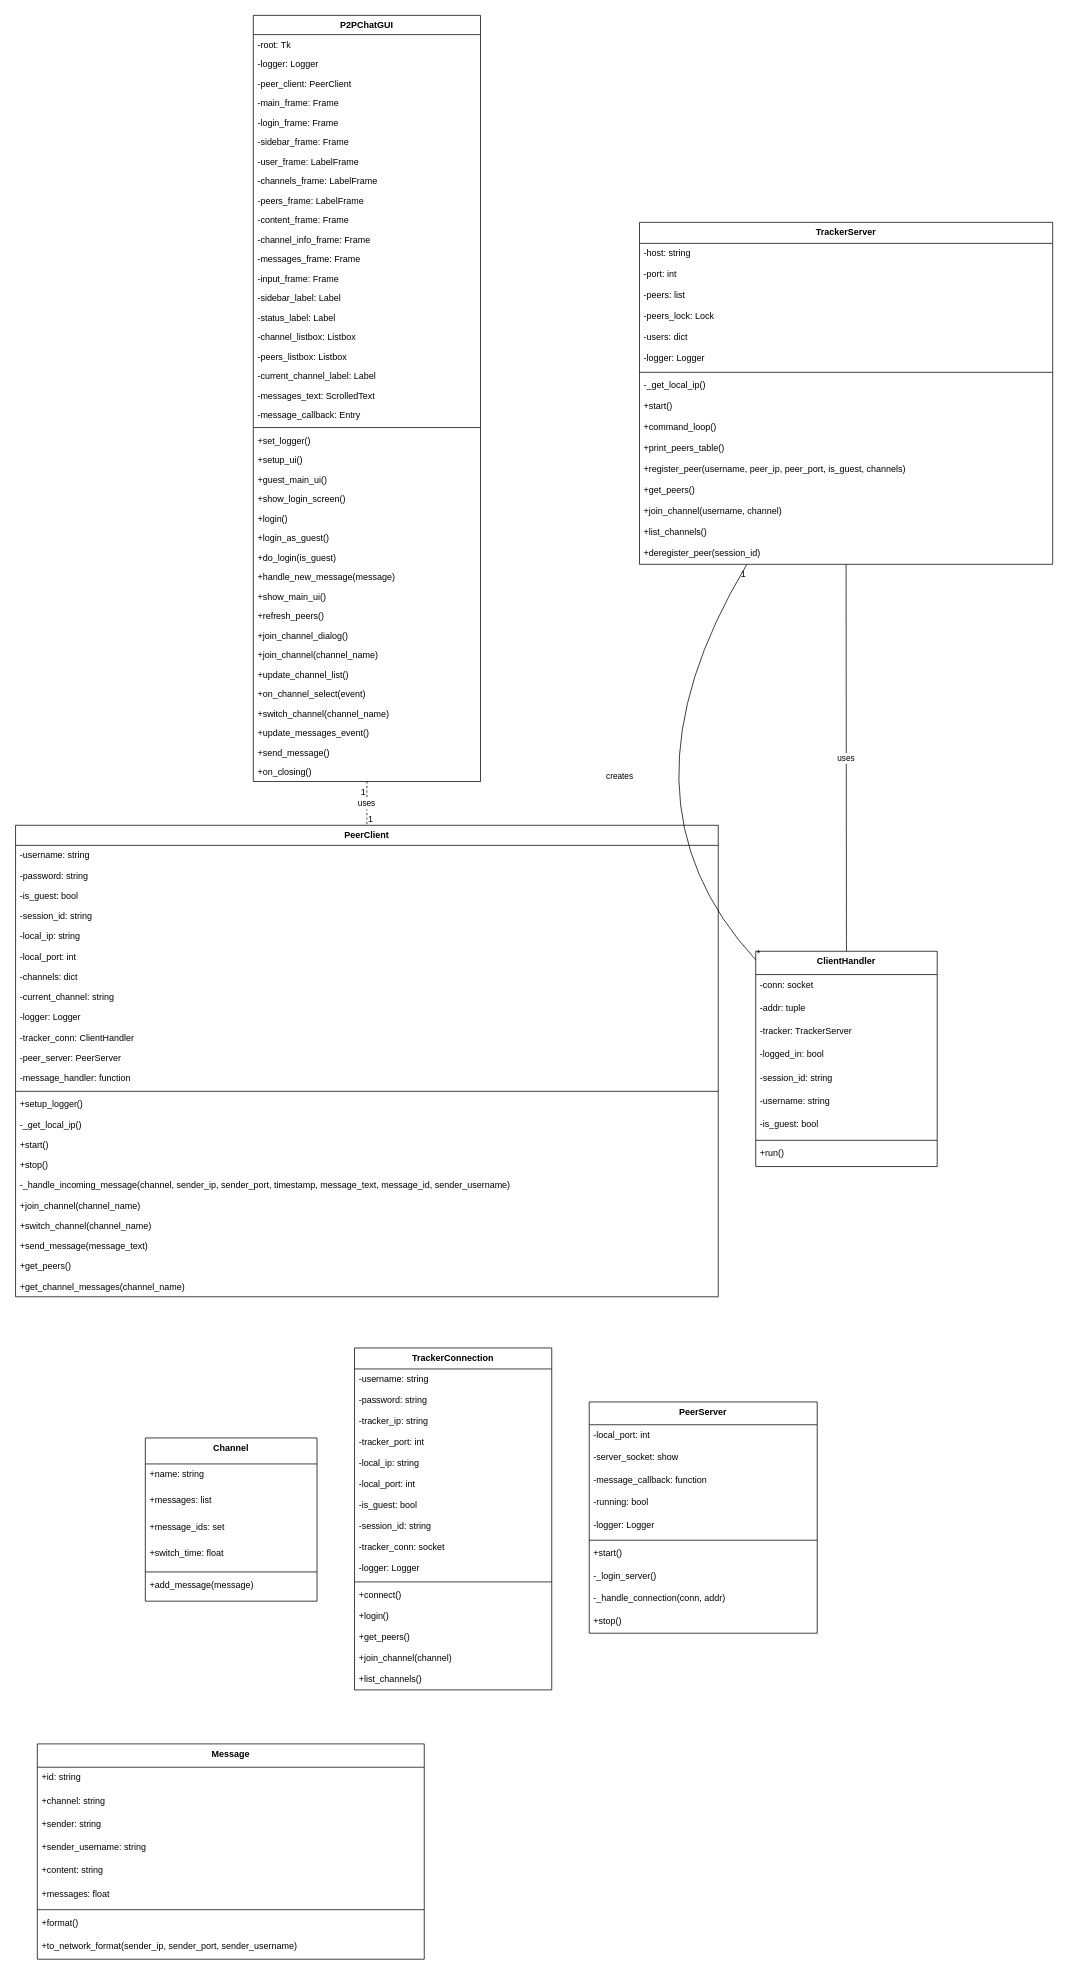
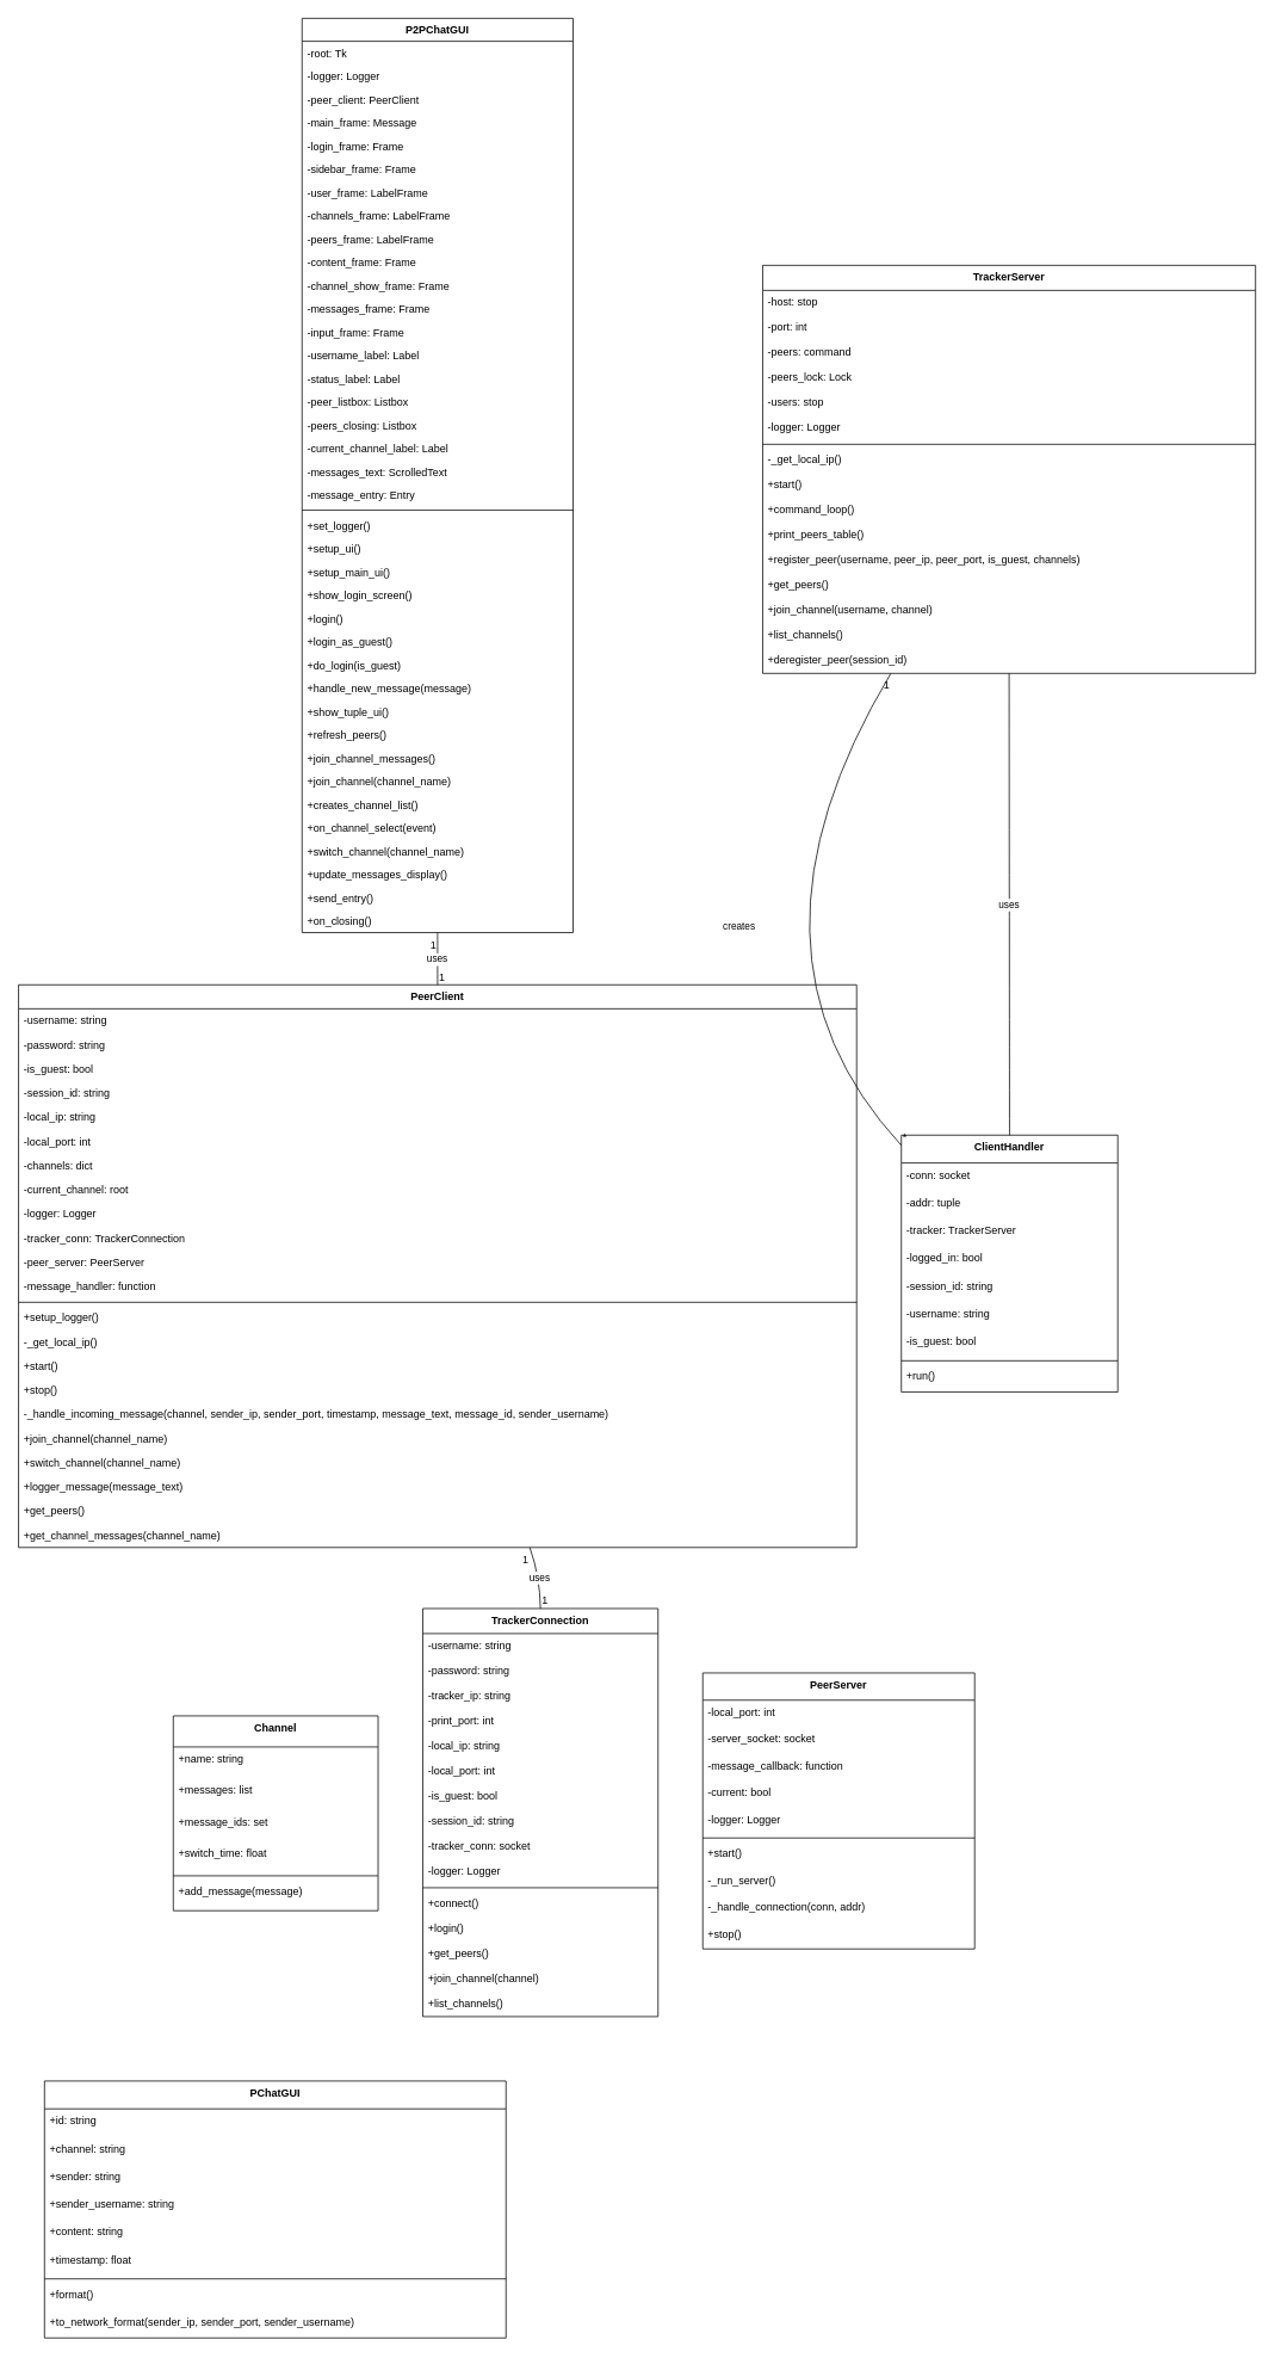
- <mxCell id="6" value="-main_frame: Frame" style="text;strokeColor=none;fillColor=none;align=left;verticalAlign=top;spacingLeft=4;spacingRight=4;overflow=hidden;rotatable=0;points=[[0,0.5],[1,0.5]];portConstraint=eastwest;" vertex="1" parent="2"><mxGeometry y="103.641" width="303" height="26" as="geometry" /></mxCell>
+ <mxCell id="6" value="-main_frame: Message" style="text;strokeColor=none;fillColor=none;align=left;verticalAlign=top;spacingLeft=4;spacingRight=4;overflow=hidden;rotatable=0;points=[[0,0.5],[1,0.5]];portConstraint=eastwest;" vertex="1" parent="2"><mxGeometry y="103.641" width="303" height="26" as="geometry" /></mxCell>
- <mxCell id="13" value="-channel_info_frame: Frame" style="text;strokeColor=none;fillColor=none;align=left;verticalAlign=top;spacingLeft=4;spacingRight=4;overflow=hidden;rotatable=0;points=[[0,0.5],[1,0.5]];portConstraint=eastwest;" vertex="1" parent="2"><mxGeometry y="285.641" width="303" height="26" as="geometry" /></mxCell>
+ <mxCell id="13" value="-channel_show_frame: Frame" style="text;strokeColor=none;fillColor=none;align=left;verticalAlign=top;spacingLeft=4;spacingRight=4;overflow=hidden;rotatable=0;points=[[0,0.5],[1,0.5]];portConstraint=eastwest;" vertex="1" parent="2"><mxGeometry y="285.641" width="303" height="26" as="geometry" /></mxCell>
- <mxCell id="112" value="-host: string" style="text;strokeColor=none;fillColor=none;align=left;verticalAlign=top;spacingLeft=4;spacingRight=4;overflow=hidden;rotatable=0;points=[[0,0.5],[1,0.5]];portConstraint=eastwest;" vertex="1" parent="111"><mxGeometry y="28" width="551" height="28" as="geometry" /></mxCell>
+ <mxCell id="112" value="-host: stop" style="text;strokeColor=none;fillColor=none;align=left;verticalAlign=top;spacingLeft=4;spacingRight=4;overflow=hidden;rotatable=0;points=[[0,0.5],[1,0.5]];portConstraint=eastwest;" vertex="1" parent="111"><mxGeometry y="28" width="551" height="28" as="geometry" /></mxCell>
- <mxCell id="114" value="-peers: list" style="text;strokeColor=none;fillColor=none;align=left;verticalAlign=top;spacingLeft=4;spacingRight=4;overflow=hidden;rotatable=0;points=[[0,0.5],[1,0.5]];portConstraint=eastwest;" vertex="1" parent="111"><mxGeometry y="84" width="551" height="28" as="geometry" /></mxCell>
+ <mxCell id="114" value="-peers: command" style="text;strokeColor=none;fillColor=none;align=left;verticalAlign=top;spacingLeft=4;spacingRight=4;overflow=hidden;rotatable=0;points=[[0,0.5],[1,0.5]];portConstraint=eastwest;" vertex="1" parent="111"><mxGeometry y="84" width="551" height="28" as="geometry" /></mxCell>
- <mxCell id="16" value="-sidebar_label: Label" style="text;strokeColor=none;fillColor=none;align=left;verticalAlign=top;spacingLeft=4;spacingRight=4;overflow=hidden;rotatable=0;points=[[0,0.5],[1,0.5]];portConstraint=eastwest;" vertex="1" parent="2"><mxGeometry y="363.641" width="303" height="26" as="geometry" /></mxCell>
+ <mxCell id="16" value="-username_label: Label" style="text;strokeColor=none;fillColor=none;align=left;verticalAlign=top;spacingLeft=4;spacingRight=4;overflow=hidden;rotatable=0;points=[[0,0.5],[1,0.5]];portConstraint=eastwest;" vertex="1" parent="2"><mxGeometry y="363.641" width="303" height="26" as="geometry" /></mxCell>
- <mxCell id="18" value="-channel_listbox: Listbox" style="text;strokeColor=none;fillColor=none;align=left;verticalAlign=top;spacingLeft=4;spacingRight=4;overflow=hidden;rotatable=0;points=[[0,0.5],[1,0.5]];portConstraint=eastwest;" vertex="1" parent="2"><mxGeometry y="415.641" width="303" height="26" as="geometry" /></mxCell>
+ <mxCell id="18" value="-peer_listbox: Listbox" style="text;strokeColor=none;fillColor=none;align=left;verticalAlign=top;spacingLeft=4;spacingRight=4;overflow=hidden;rotatable=0;points=[[0,0.5],[1,0.5]];portConstraint=eastwest;" vertex="1" parent="2"><mxGeometry y="415.641" width="303" height="26" as="geometry" /></mxCell>
- <mxCell id="116" value="-users: dict" style="text;strokeColor=none;fillColor=none;align=left;verticalAlign=top;spacingLeft=4;spacingRight=4;overflow=hidden;rotatable=0;points=[[0,0.5],[1,0.5]];portConstraint=eastwest;" vertex="1" parent="111"><mxGeometry y="140" width="551" height="28" as="geometry" /></mxCell>
+ <mxCell id="116" value="-users: stop" style="text;strokeColor=none;fillColor=none;align=left;verticalAlign=top;spacingLeft=4;spacingRight=4;overflow=hidden;rotatable=0;points=[[0,0.5],[1,0.5]];portConstraint=eastwest;" vertex="1" parent="111"><mxGeometry y="140" width="551" height="28" as="geometry" /></mxCell>
- <mxCell id="19" value="-peers_listbox: Listbox" style="text;strokeColor=none;fillColor=none;align=left;verticalAlign=top;spacingLeft=4;spacingRight=4;overflow=hidden;rotatable=0;points=[[0,0.5],[1,0.5]];portConstraint=eastwest;" vertex="1" parent="2"><mxGeometry y="441.641" width="303" height="26" as="geometry" /></mxCell>
+ <mxCell id="19" value="-peers_closing: Listbox" style="text;strokeColor=none;fillColor=none;align=left;verticalAlign=top;spacingLeft=4;spacingRight=4;overflow=hidden;rotatable=0;points=[[0,0.5],[1,0.5]];portConstraint=eastwest;" vertex="1" parent="2"><mxGeometry y="441.641" width="303" height="26" as="geometry" /></mxCell>
- <mxCell id="22" value="-message_callback: Entry" style="text;strokeColor=none;fillColor=none;align=left;verticalAlign=top;spacingLeft=4;spacingRight=4;overflow=hidden;rotatable=0;points=[[0,0.5],[1,0.5]];portConstraint=eastwest;" vertex="1" parent="2"><mxGeometry y="519.641" width="303" height="26" as="geometry" /></mxCell>
+ <mxCell id="22" value="-message_entry: Entry" style="text;strokeColor=none;fillColor=none;align=left;verticalAlign=top;spacingLeft=4;spacingRight=4;overflow=hidden;rotatable=0;points=[[0,0.5],[1,0.5]];portConstraint=eastwest;" vertex="1" parent="2"><mxGeometry y="519.641" width="303" height="26" as="geometry" /></mxCell>
- <mxCell id="26" value="+guest_main_ui()" style="text;strokeColor=none;fillColor=none;align=left;verticalAlign=top;spacingLeft=4;spacingRight=4;overflow=hidden;rotatable=0;points=[[0,0.5],[1,0.5]];portConstraint=eastwest;" vertex="1" parent="2"><mxGeometry y="605.641" width="303" height="26" as="geometry" /></mxCell>
+ <mxCell id="26" value="+setup_main_ui()" style="text;strokeColor=none;fillColor=none;align=left;verticalAlign=top;spacingLeft=4;spacingRight=4;overflow=hidden;rotatable=0;points=[[0,0.5],[1,0.5]];portConstraint=eastwest;" vertex="1" parent="2"><mxGeometry y="605.641" width="303" height="26" as="geometry" /></mxCell>
- <mxCell id="32" value="+show_main_ui()" style="text;strokeColor=none;fillColor=none;align=left;verticalAlign=top;spacingLeft=4;spacingRight=4;overflow=hidden;rotatable=0;points=[[0,0.5],[1,0.5]];portConstraint=eastwest;" vertex="1" parent="2"><mxGeometry y="761.641" width="303" height="26" as="geometry" /></mxCell>
+ <mxCell id="32" value="+show_tuple_ui()" style="text;strokeColor=none;fillColor=none;align=left;verticalAlign=top;spacingLeft=4;spacingRight=4;overflow=hidden;rotatable=0;points=[[0,0.5],[1,0.5]];portConstraint=eastwest;" vertex="1" parent="2"><mxGeometry y="761.641" width="303" height="26" as="geometry" /></mxCell>
- <mxCell id="34" value="+join_channel_dialog()" style="text;strokeColor=none;fillColor=none;align=left;verticalAlign=top;spacingLeft=4;spacingRight=4;overflow=hidden;rotatable=0;points=[[0,0.5],[1,0.5]];portConstraint=eastwest;" vertex="1" parent="2"><mxGeometry y="813.641" width="303" height="26" as="geometry" /></mxCell>
+ <mxCell id="34" value="+join_channel_messages()" style="text;strokeColor=none;fillColor=none;align=left;verticalAlign=top;spacingLeft=4;spacingRight=4;overflow=hidden;rotatable=0;points=[[0,0.5],[1,0.5]];portConstraint=eastwest;" vertex="1" parent="2"><mxGeometry y="813.641" width="303" height="26" as="geometry" /></mxCell>
- <mxCell id="36" value="+update_channel_list()" style="text;strokeColor=none;fillColor=none;align=left;verticalAlign=top;spacingLeft=4;spacingRight=4;overflow=hidden;rotatable=0;points=[[0,0.5],[1,0.5]];portConstraint=eastwest;" vertex="1" parent="2"><mxGeometry y="865.641" width="303" height="26" as="geometry" /></mxCell>
+ <mxCell id="36" value="+creates_channel_list()" style="text;strokeColor=none;fillColor=none;align=left;verticalAlign=top;spacingLeft=4;spacingRight=4;overflow=hidden;rotatable=0;points=[[0,0.5],[1,0.5]];portConstraint=eastwest;" vertex="1" parent="2"><mxGeometry y="865.641" width="303" height="26" as="geometry" /></mxCell>
- <mxCell id="39" value="+update_messages_event()" style="text;strokeColor=none;fillColor=none;align=left;verticalAlign=top;spacingLeft=4;spacingRight=4;overflow=hidden;rotatable=0;points=[[0,0.5],[1,0.5]];portConstraint=eastwest;" vertex="1" parent="2"><mxGeometry y="943.641" width="303" height="26" as="geometry" /></mxCell>
+ <mxCell id="39" value="+update_messages_display()" style="text;strokeColor=none;fillColor=none;align=left;verticalAlign=top;spacingLeft=4;spacingRight=4;overflow=hidden;rotatable=0;points=[[0,0.5],[1,0.5]];portConstraint=eastwest;" vertex="1" parent="2"><mxGeometry y="943.641" width="303" height="26" as="geometry" /></mxCell>
- <mxCell id="40" value="+send_message()" style="text;strokeColor=none;fillColor=none;align=left;verticalAlign=top;spacingLeft=4;spacingRight=4;overflow=hidden;rotatable=0;points=[[0,0.5],[1,0.5]];portConstraint=eastwest;" vertex="1" parent="2"><mxGeometry y="969.641" width="303" height="26" as="geometry" /></mxCell>
+ <mxCell id="40" value="+send_entry()" style="text;strokeColor=none;fillColor=none;align=left;verticalAlign=top;spacingLeft=4;spacingRight=4;overflow=hidden;rotatable=0;points=[[0,0.5],[1,0.5]];portConstraint=eastwest;" vertex="1" parent="2"><mxGeometry y="969.641" width="303" height="26" as="geometry" /></mxCell>
- <mxCell id="138" value="uses" style="curved=1;startArrow=none;endArrow=none;exitX=0.5;exitY=1;entryX=0.5;entryY=0;rounded=0;dashed=1;" edge="1" parent="1" source="2" target="87"><mxGeometry relative="1" as="geometry"><Array as="points" /></mxGeometry></mxCell>
+ <mxCell id="138" value="uses" style="curved=1;startArrow=none;endArrow=none;exitX=0.5;exitY=1;entryX=0.5;entryY=0;rounded=0;" edge="1" parent="1" source="2" target="87"><mxGeometry relative="1" as="geometry"><Array as="points" /></mxGeometry></mxCell>
- <mxCell id="95" value="-current_channel: string" style="text;strokeColor=none;fillColor=none;align=left;verticalAlign=top;spacingLeft=4;spacingRight=4;overflow=hidden;rotatable=0;points=[[0,0.5],[1,0.5]];portConstraint=eastwest;" vertex="1" parent="87"><mxGeometry y="215.783" width="937" height="27" as="geometry" /></mxCell>
+ <mxCell id="95" value="-current_channel: root" style="text;strokeColor=none;fillColor=none;align=left;verticalAlign=top;spacingLeft=4;spacingRight=4;overflow=hidden;rotatable=0;points=[[0,0.5],[1,0.5]];portConstraint=eastwest;" vertex="1" parent="87"><mxGeometry y="215.783" width="937" height="27" as="geometry" /></mxCell>
- <mxCell id="97" value="-tracker_conn: ClientHandler" style="text;strokeColor=none;fillColor=none;align=left;verticalAlign=top;spacingLeft=4;spacingRight=4;overflow=hidden;rotatable=0;points=[[0,0.5],[1,0.5]];portConstraint=eastwest;" vertex="1" parent="87"><mxGeometry y="269.783" width="937" height="27" as="geometry" /></mxCell>
+ <mxCell id="97" value="-tracker_conn: TrackerConnection" style="text;strokeColor=none;fillColor=none;align=left;verticalAlign=top;spacingLeft=4;spacingRight=4;overflow=hidden;rotatable=0;points=[[0,0.5],[1,0.5]];portConstraint=eastwest;" vertex="1" parent="87"><mxGeometry y="269.783" width="937" height="27" as="geometry" /></mxCell>
- <mxCell id="108" value="+send_message(message_text)" style="text;strokeColor=none;fillColor=none;align=left;verticalAlign=top;spacingLeft=4;spacingRight=4;overflow=hidden;rotatable=0;points=[[0,0.5],[1,0.5]];portConstraint=eastwest;" vertex="1" parent="87"><mxGeometry y="547.783" width="937" height="27" as="geometry" /></mxCell>
+ <mxCell id="108" value="+logger_message(message_text)" style="text;strokeColor=none;fillColor=none;align=left;verticalAlign=top;spacingLeft=4;spacingRight=4;overflow=hidden;rotatable=0;points=[[0,0.5],[1,0.5]];portConstraint=eastwest;" vertex="1" parent="87"><mxGeometry y="547.783" width="937" height="27" as="geometry" /></mxCell>
+ <mxCell id="141" value="uses" style="curved=1;startArrow=none;endArrow=none;exitX=0.61;exitY=1;entryX=0.5;entryY=0;rounded=0;" edge="1" parent="1" source="87" target="59"><mxGeometry relative="1" as="geometry"><Array as="points"><mxPoint x="603" y="1761" /></Array></mxGeometry></mxCell>
+ <mxCell id="142" value="1" style="edgeLabel;resizable=0;labelBackgroundColor=none;fontSize=12;align=right;verticalAlign=top;" vertex="1" parent="141"><mxGeometry x="-1" relative="1" as="geometry" /></mxCell>
+ <mxCell id="143" value="1" style="edgeLabel;resizable=0;labelBackgroundColor=none;fontSize=12;align=left;verticalAlign=bottom;" vertex="1" parent="141"><mxGeometry x="1" relative="1" as="geometry" /></mxCell>
- <mxCell id="63" value="-tracker_port: int" style="text;strokeColor=none;fillColor=none;align=left;verticalAlign=top;spacingLeft=4;spacingRight=4;overflow=hidden;rotatable=0;points=[[0,0.5],[1,0.5]];portConstraint=eastwest;" vertex="1" parent="59"><mxGeometry y="112" width="263" height="28" as="geometry" /></mxCell>
+ <mxCell id="63" value="-print_port: int" style="text;strokeColor=none;fillColor=none;align=left;verticalAlign=top;spacingLeft=4;spacingRight=4;overflow=hidden;rotatable=0;points=[[0,0.5],[1,0.5]];portConstraint=eastwest;" vertex="1" parent="59"><mxGeometry y="112" width="263" height="28" as="geometry" /></mxCell>
- <mxCell id="78" value="-server_socket: show" style="text;strokeColor=none;fillColor=none;align=left;verticalAlign=top;spacingLeft=4;spacingRight=4;overflow=hidden;rotatable=0;points=[[0,0.5],[1,0.5]];portConstraint=eastwest;" vertex="1" parent="76"><mxGeometry y="60.4" width="304" height="30" as="geometry" /></mxCell>
+ <mxCell id="78" value="-server_socket: socket" style="text;strokeColor=none;fillColor=none;align=left;verticalAlign=top;spacingLeft=4;spacingRight=4;overflow=hidden;rotatable=0;points=[[0,0.5],[1,0.5]];portConstraint=eastwest;" vertex="1" parent="76"><mxGeometry y="60.4" width="304" height="30" as="geometry" /></mxCell>
- <mxCell id="80" value="-running: bool" style="text;strokeColor=none;fillColor=none;align=left;verticalAlign=top;spacingLeft=4;spacingRight=4;overflow=hidden;rotatable=0;points=[[0,0.5],[1,0.5]];portConstraint=eastwest;" vertex="1" parent="76"><mxGeometry y="120.4" width="304" height="30" as="geometry" /></mxCell>
+ <mxCell id="80" value="-current: bool" style="text;strokeColor=none;fillColor=none;align=left;verticalAlign=top;spacingLeft=4;spacingRight=4;overflow=hidden;rotatable=0;points=[[0,0.5],[1,0.5]];portConstraint=eastwest;" vertex="1" parent="76"><mxGeometry y="120.4" width="304" height="30" as="geometry" /></mxCell>
- <mxCell id="84" value="-_login_server()" style="text;strokeColor=none;fillColor=none;align=left;verticalAlign=top;spacingLeft=4;spacingRight=4;overflow=hidden;rotatable=0;points=[[0,0.5],[1,0.5]];portConstraint=eastwest;" vertex="1" parent="76"><mxGeometry y="218.4" width="304" height="30" as="geometry" /></mxCell>
+ <mxCell id="84" value="-_run_server()" style="text;strokeColor=none;fillColor=none;align=left;verticalAlign=top;spacingLeft=4;spacingRight=4;overflow=hidden;rotatable=0;points=[[0,0.5],[1,0.5]];portConstraint=eastwest;" vertex="1" parent="76"><mxGeometry y="218.4" width="304" height="30" as="geometry" /></mxCell>
- <mxCell id="42" value="Message" style="swimlane;fontStyle=1;align=center;verticalAlign=top;childLayout=stackLayout;horizontal=1;startSize=31.111;horizontalStack=0;resizeParent=1;resizeParentMax=0;resizeLast=0;collapsible=0;marginBottom=0;" vertex="1" parent="1"><mxGeometry x="49" y="2325" width="516" height="287.111" as="geometry" /></mxCell>
+ <mxCell id="42" value="PChatGUI" style="swimlane;fontStyle=1;align=center;verticalAlign=top;childLayout=stackLayout;horizontal=1;startSize=31.111;horizontalStack=0;resizeParent=1;resizeParentMax=0;resizeLast=0;collapsible=0;marginBottom=0;" vertex="1" parent="1"><mxGeometry x="49" y="2325" width="516" height="287.111" as="geometry" /></mxCell>
- <mxCell id="48" value="+messages: float" style="text;strokeColor=none;fillColor=none;align=left;verticalAlign=top;spacingLeft=4;spacingRight=4;overflow=hidden;rotatable=0;points=[[0,0.5],[1,0.5]];portConstraint=eastwest;" vertex="1" parent="42"><mxGeometry y="186.111" width="516" height="31" as="geometry" /></mxCell>
+ <mxCell id="48" value="+timestamp: float" style="text;strokeColor=none;fillColor=none;align=left;verticalAlign=top;spacingLeft=4;spacingRight=4;overflow=hidden;rotatable=0;points=[[0,0.5],[1,0.5]];portConstraint=eastwest;" vertex="1" parent="42"><mxGeometry y="186.111" width="516" height="31" as="geometry" /></mxCell>
